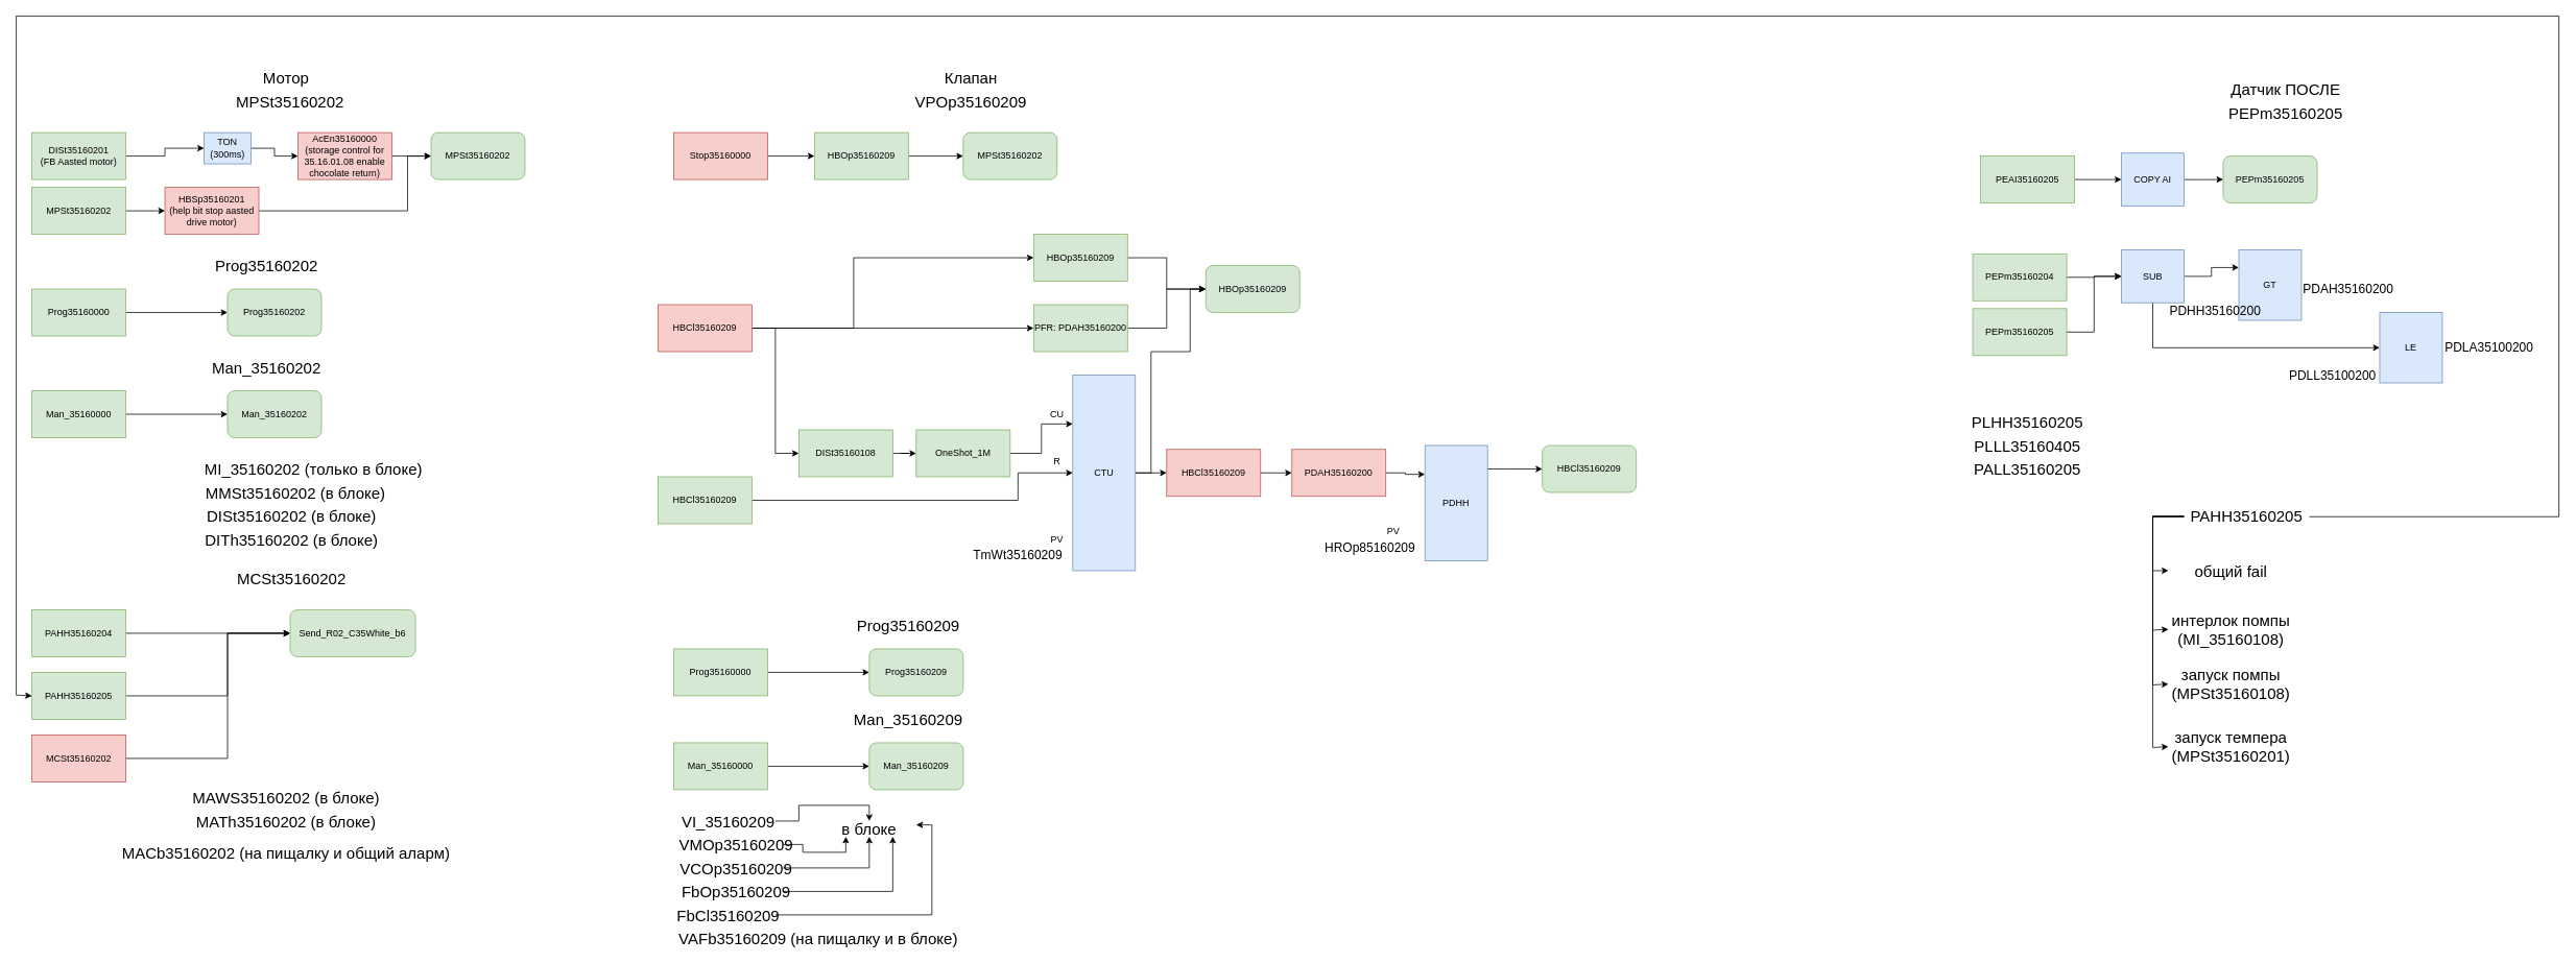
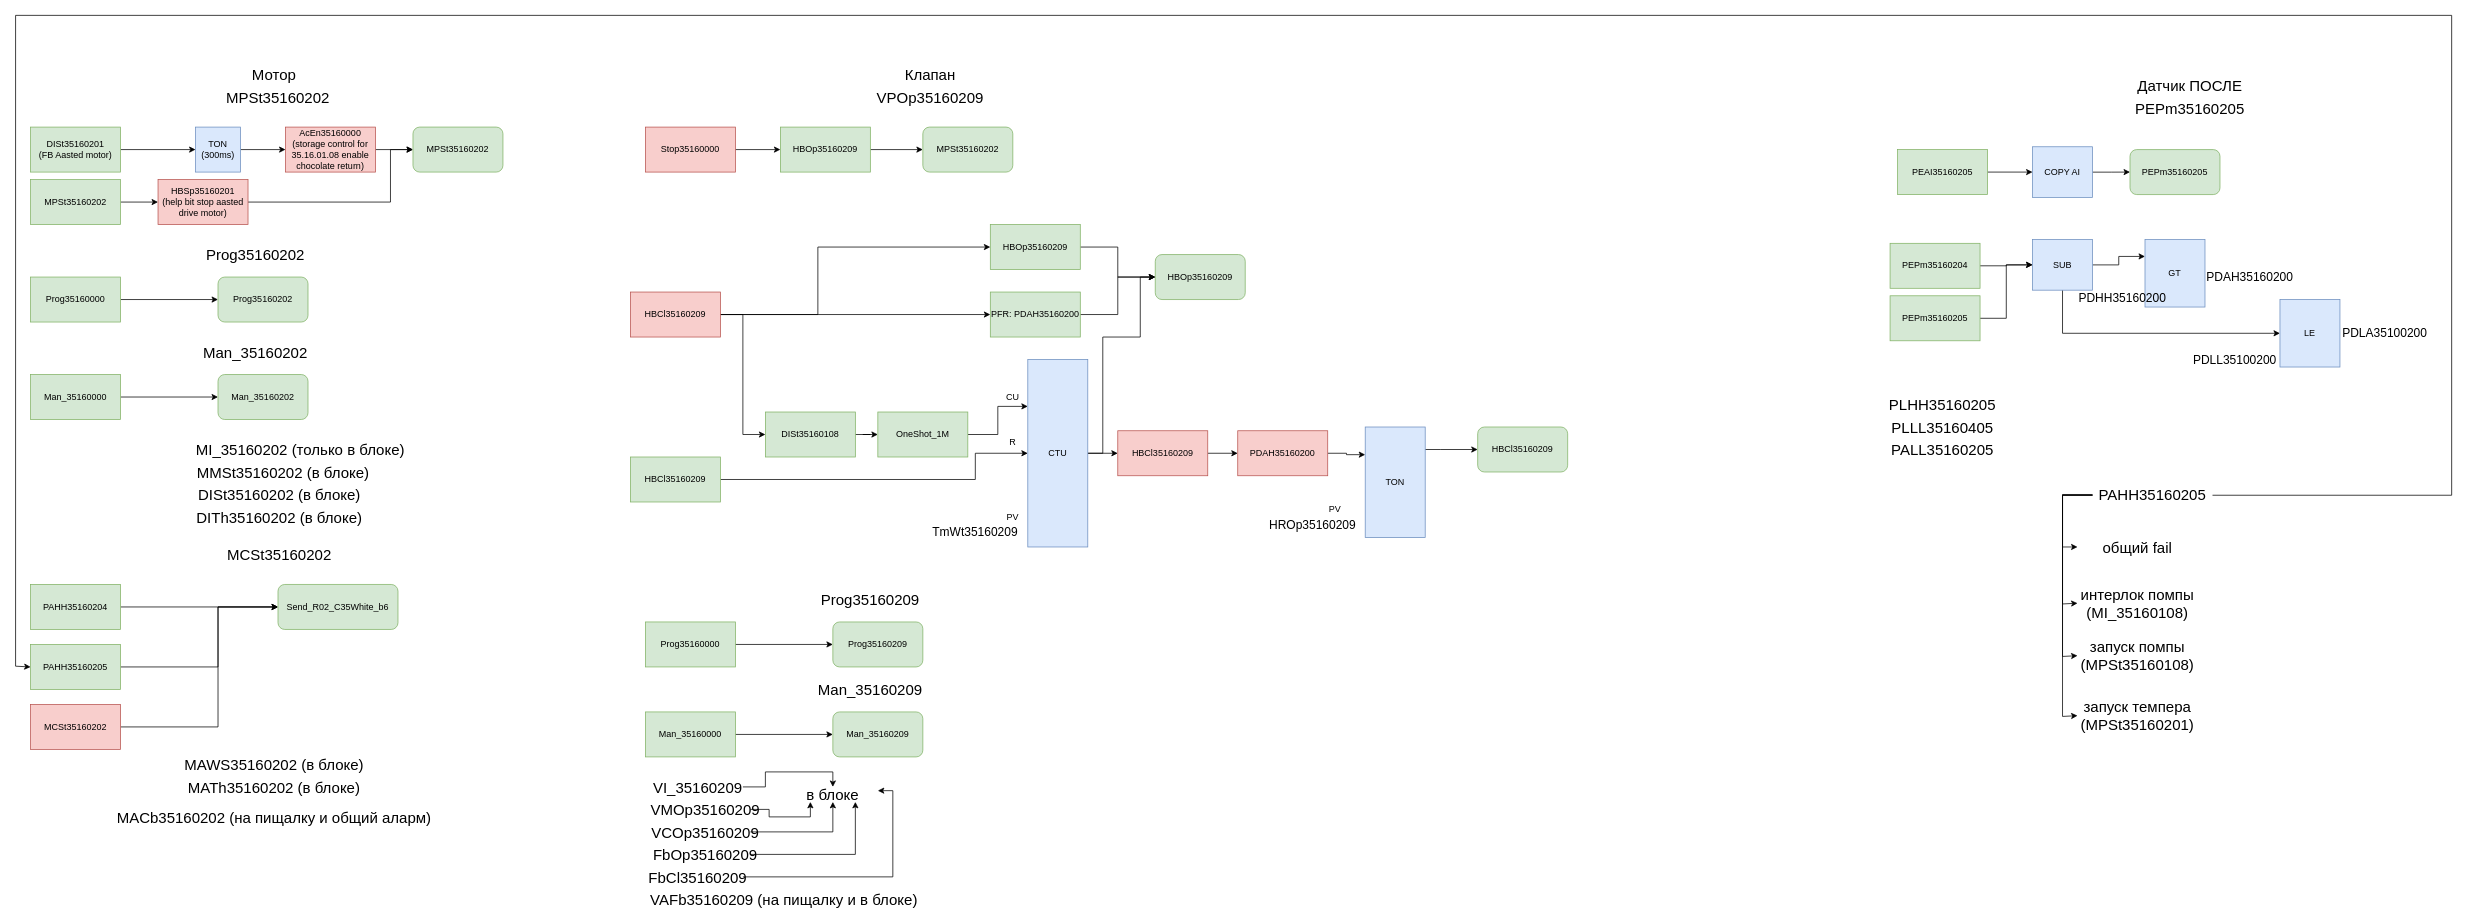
- <mxCell id="12" value="TON&lt;br&gt;(300ms)" style="rounded=0;whiteSpace=wrap;html=1;fillColor=#dae8fc;strokeColor=#6c8ebf;" parent="1" vertex="1"><mxGeometry x="260" y="169" width="60" height="40" as="geometry" /></mxCell>
+ <mxCell id="12" value="TON&lt;br&gt;(300ms)" style="rounded=0;whiteSpace=wrap;html=1;fillColor=#dae8fc;strokeColor=#6c8ebf;" parent="1" vertex="1"><mxGeometry x="260" y="169" width="60" height="60" as="geometry" /></mxCell>
- <mxCell id="71" value="PDHH" style="rounded=0;whiteSpace=wrap;html=1;fillColor=#dae8fc;strokeColor=#6c8ebf;" vertex="1" parent="1"><mxGeometry x="1820" y="569" width="80" height="147.5" as="geometry" /></mxCell>
+ <mxCell id="71" value="TON" style="rounded=0;whiteSpace=wrap;html=1;fillColor=#dae8fc;strokeColor=#6c8ebf;" vertex="1" parent="1"><mxGeometry x="1820" y="569" width="80" height="147.5" as="geometry" /></mxCell>
- <mxCell id="75" value="&lt;font style=&quot;font-size: 16px&quot;&gt;HROp85160209&lt;/font&gt;" style="text;html=1;strokeColor=none;fillColor=none;align=center;verticalAlign=middle;whiteSpace=wrap;rounded=0;" vertex="1" parent="1"><mxGeometry x="1670" y="689" width="160" height="20" as="geometry" /></mxCell>
+ <mxCell id="75" value="&lt;font style=&quot;font-size: 16px&quot;&gt;HROp35160209&lt;/font&gt;" style="text;html=1;strokeColor=none;fillColor=none;align=center;verticalAlign=middle;whiteSpace=wrap;rounded=0;" vertex="1" parent="1"><mxGeometry x="1670" y="689" width="160" height="20" as="geometry" /></mxCell>
